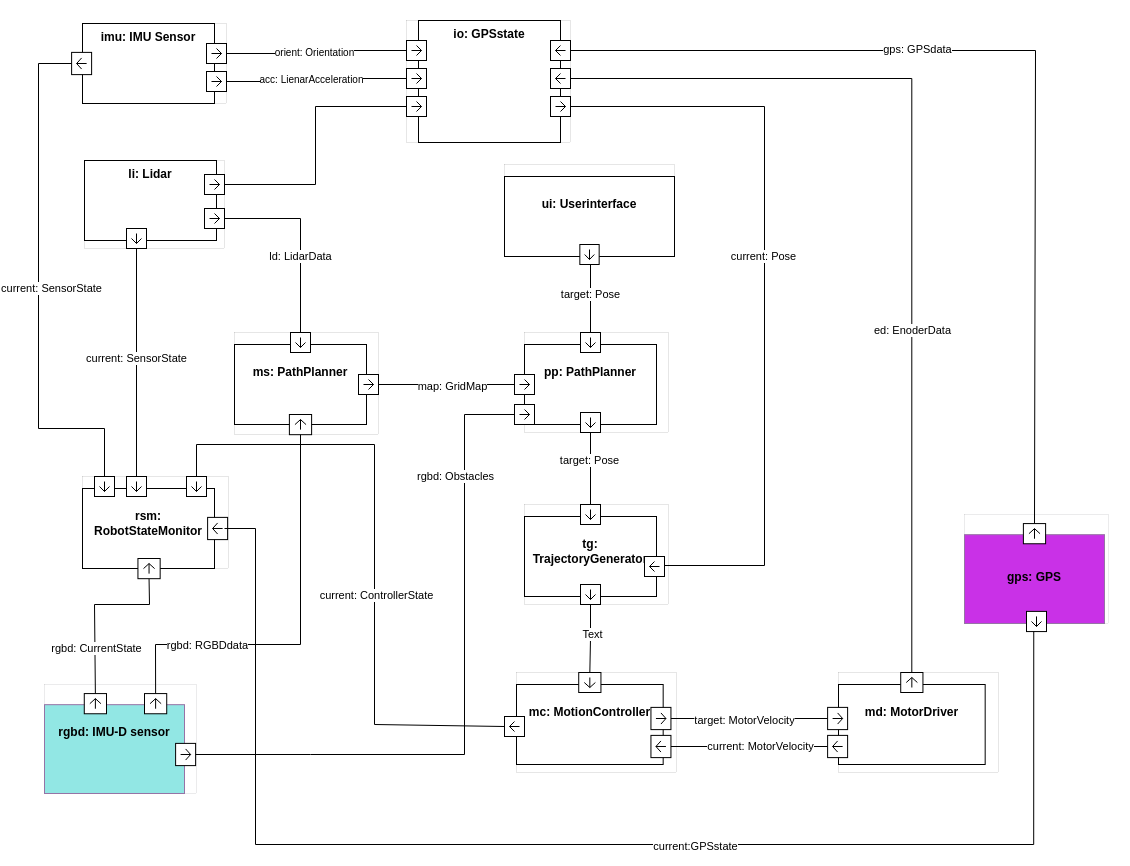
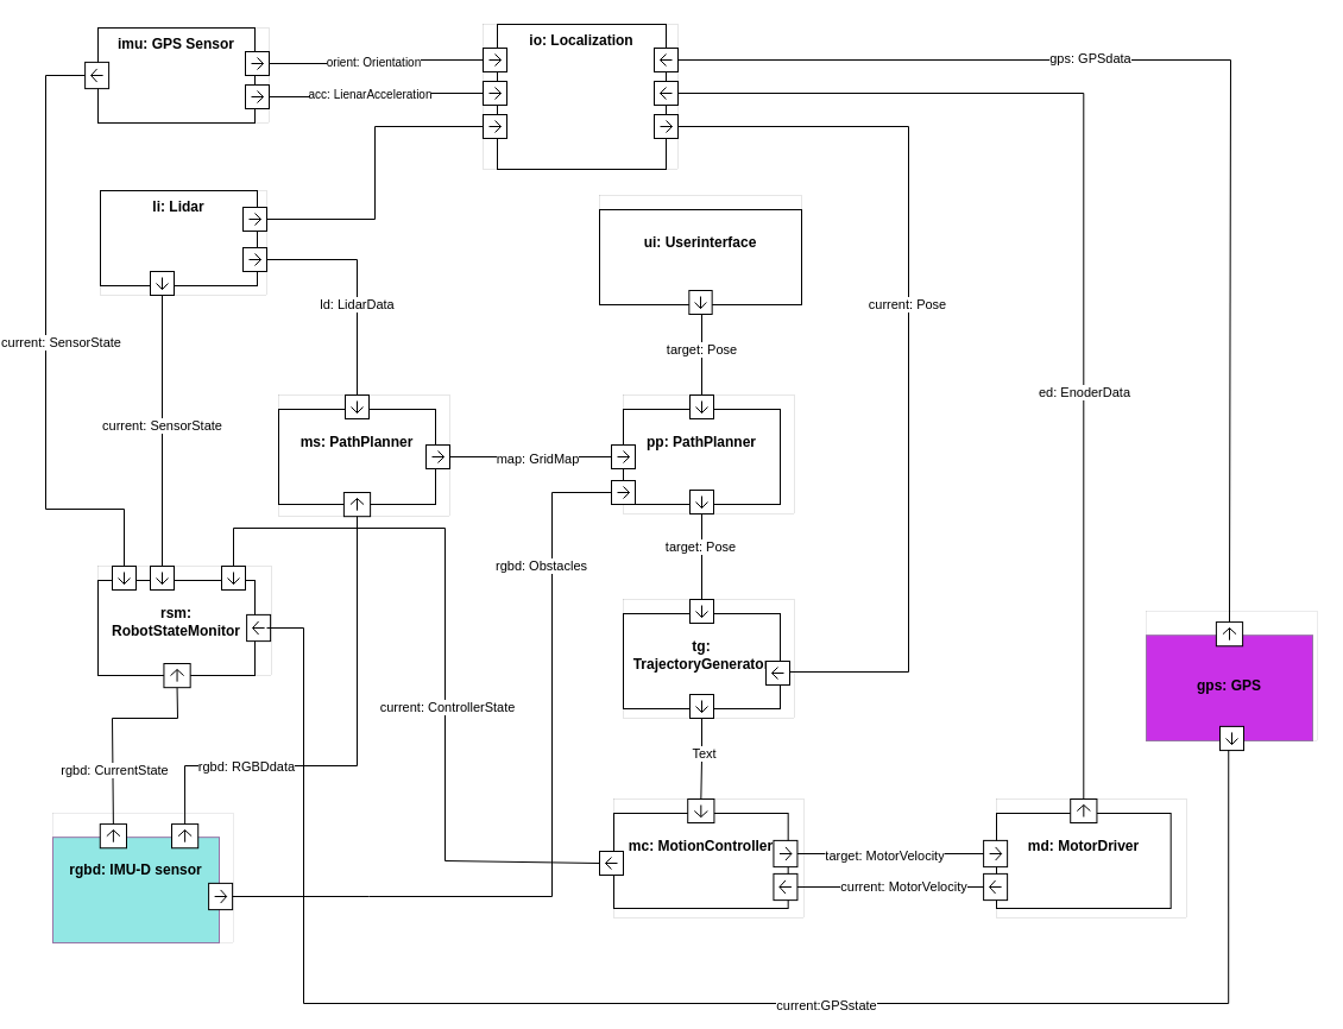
- <mxCell id="7" value="io: GPSstate" style="strokeColor=inherit;fillColor=inherit;gradientColor=inherit;shape=rect;html=1;fontStyle=1;whiteSpace=wrap;align=center;rounded=0;verticalAlign=top;" parent="6" vertex="1"><mxGeometry x="12" width="142" height="122" as="geometry" /></mxCell>
+ <mxCell id="7" value="io: Localization" style="strokeColor=inherit;fillColor=inherit;gradientColor=inherit;shape=rect;html=1;fontStyle=1;whiteSpace=wrap;align=center;rounded=0;verticalAlign=top;" parent="6" vertex="1"><mxGeometry x="12" width="142" height="122" as="geometry" /></mxCell>
- <mxCell id="57" value="imu: IMU Sensor" style="strokeColor=inherit;fillColor=inherit;gradientColor=inherit;shape=rect;html=1;fontStyle=1;whiteSpace=wrap;align=center;rounded=0;verticalAlign=top;" parent="56" vertex="1"><mxGeometry width="132" height="80" as="geometry" /></mxCell>
+ <mxCell id="57" value="imu: GPS Sensor" style="strokeColor=inherit;fillColor=inherit;gradientColor=inherit;shape=rect;html=1;fontStyle=1;whiteSpace=wrap;align=center;rounded=0;verticalAlign=top;" parent="56" vertex="1"><mxGeometry width="132" height="80" as="geometry" /></mxCell>
